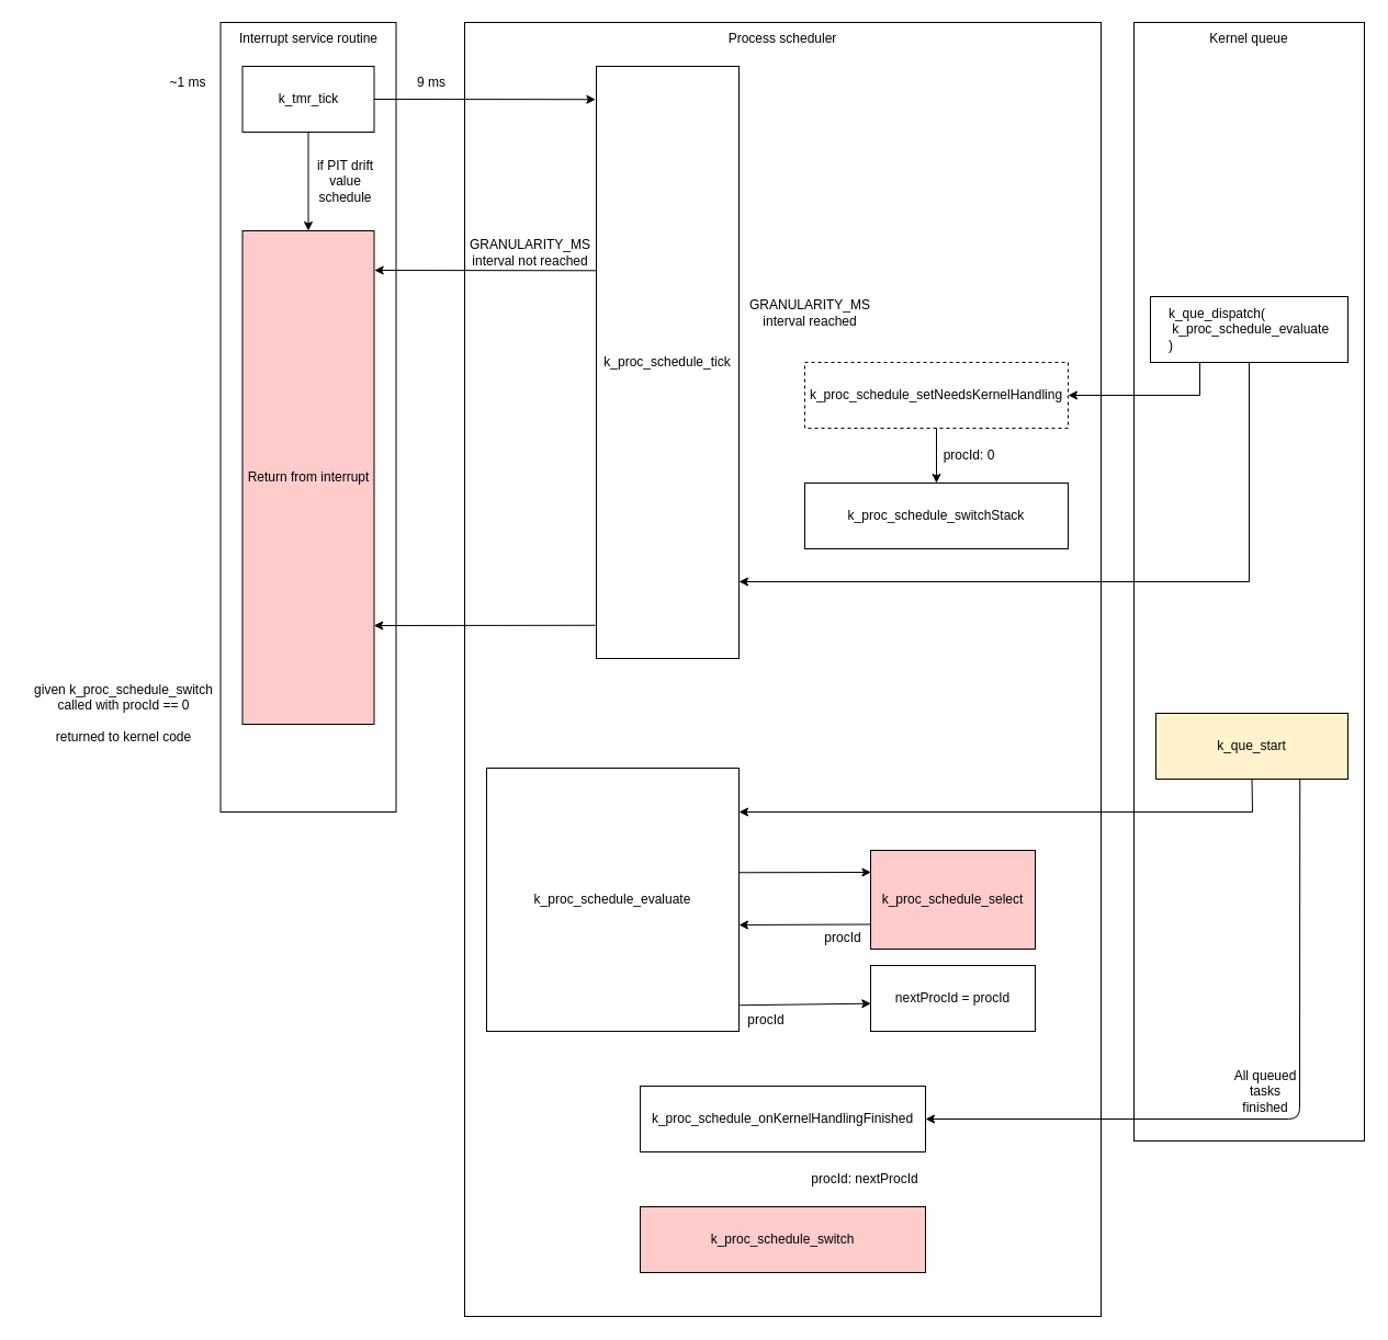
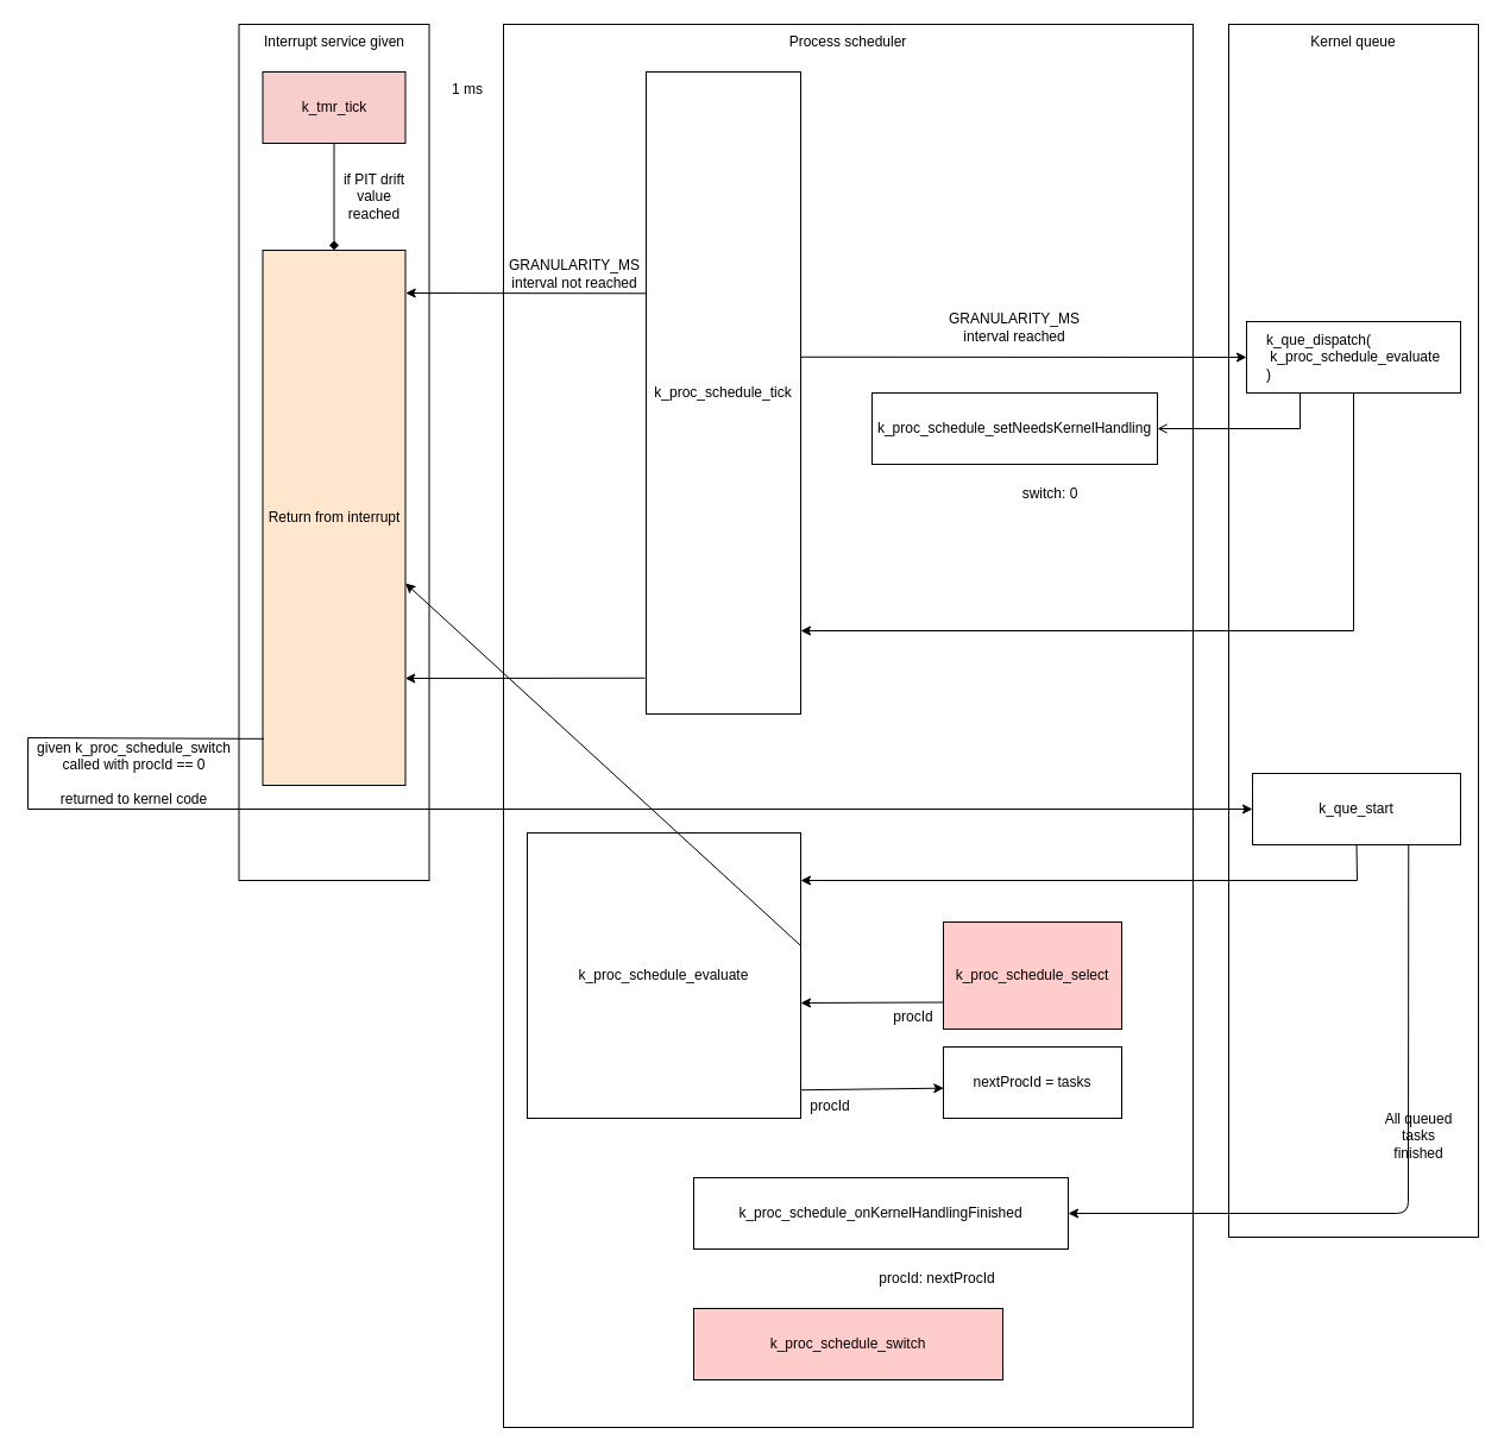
- <mxCell id="16" value="Interrupt service routine" style="text;html=1;strokeColor=none;fillColor=none;align=center;verticalAlign=middle;whiteSpace=wrap;rounded=0;" parent="1" vertex="1"><mxGeometry x="210.5" y="20" width="140" height="30" as="geometry" /></mxCell>
+ <mxCell id="16" value="Interrupt service given" style="text;html=1;strokeColor=none;fillColor=none;align=center;verticalAlign=middle;whiteSpace=wrap;rounded=0;" parent="1" vertex="1"><mxGeometry x="210.5" y="20" width="140" height="30" as="geometry" /></mxCell>
- <mxCell id="5" value="~1 ms" style="text;html=1;strokeColor=none;fillColor=none;align=center;verticalAlign=middle;whiteSpace=wrap;rounded=0;" parent="1" vertex="1"><mxGeometry x="140.5" y="60" width="60" height="30" as="geometry" /></mxCell>
- <mxCell id="11" value="9 ms" style="text;html=1;strokeColor=none;fillColor=none;align=center;verticalAlign=middle;whiteSpace=wrap;rounded=0;" parent="1" vertex="1"><mxGeometry x="363" y="60" width="60" height="30" as="geometry" /></mxCell>
+ <mxCell id="11" value="1 ms" style="text;html=1;strokeColor=none;fillColor=none;align=center;verticalAlign=middle;whiteSpace=wrap;rounded=0;" parent="1" vertex="1"><mxGeometry x="363" y="60" width="60" height="30" as="geometry" /></mxCell>
- <mxCell id="7" value="k_tmr_tick" style="rounded=0;whiteSpace=wrap;html=1;" parent="1" vertex="1"><mxGeometry x="220.5" y="60" width="120" height="60" as="geometry" /></mxCell>
+ <mxCell id="7" value="k_tmr_tick" style="rounded=0;whiteSpace=wrap;html=1;fillColor=#f8cecc;" parent="1" vertex="1"><mxGeometry x="220.5" y="60" width="120" height="60" as="geometry" /></mxCell>
- <mxCell id="8" value="" style="endArrow=classic;html=1;rounded=0;exitX=1;exitY=0.5;exitDx=0;exitDy=0;entryX=-0.005;entryY=0.056;entryDx=0;entryDy=0;entryPerimeter=0;" parent="1" source="7" target="9" edge="1"><mxGeometry width="50" height="50" relative="1" as="geometry"><mxPoint x="443" y="260" as="sourcePoint" /><mxPoint x="533" y="90" as="targetPoint" /></mxGeometry></mxCell>
- <mxCell id="18" value="if PIT drift value schedule" style="text;html=1;strokeColor=none;fillColor=none;align=center;verticalAlign=middle;whiteSpace=wrap;rounded=0;" parent="1" vertex="1"><mxGeometry x="278" y="140" width="72.5" height="50" as="geometry" /></mxCell>
+ <mxCell id="18" value="if PIT drift value reached" style="text;html=1;strokeColor=none;fillColor=none;align=center;verticalAlign=middle;whiteSpace=wrap;rounded=0;" parent="1" vertex="1"><mxGeometry x="278" y="140" width="72.5" height="50" as="geometry" /></mxCell>
- <mxCell id="6" value="" style="edgeStyle=orthogonalEdgeStyle;rounded=0;orthogonalLoop=1;jettySize=auto;html=1;" parent="1" source="7" target="17" edge="1"><mxGeometry relative="1" as="geometry" /></mxCell>
+ <mxCell id="6" value="" style="edgeStyle=orthogonalEdgeStyle;rounded=0;orthogonalLoop=1;jettySize=auto;html=1;endArrow=diamond;" parent="1" source="7" target="17" edge="1"><mxGeometry relative="1" as="geometry" /></mxCell>
- <mxCell id="13" value="GRANULARITY_MS interval reached" style="text;html=1;strokeColor=none;fillColor=none;align=center;verticalAlign=middle;whiteSpace=wrap;rounded=0;" parent="1" vertex="1"><mxGeometry x="673" y="270" width="130" height="30" as="geometry" /></mxCell>
+ <mxCell id="13" value="GRANULARITY_MS interval reached" style="text;html=1;strokeColor=none;fillColor=none;align=center;verticalAlign=middle;whiteSpace=wrap;rounded=0;" parent="1" vertex="1"><mxGeometry x="788" y="260" width="130" height="30" as="geometry" /></mxCell>
+ <mxCell id="12" value="" style="endArrow=classic;html=1;rounded=0;exitX=1;exitY=0.444;exitDx=0;exitDy=0;entryX=0;entryY=0.5;entryDx=0;entryDy=0;exitPerimeter=0;" parent="1" source="9" target="10" edge="1"><mxGeometry width="50" height="50" relative="1" as="geometry"><mxPoint x="763" y="270" as="sourcePoint" /><mxPoint x="663" y="80" as="targetPoint" /></mxGeometry></mxCell>
- <mxCell id="20" value="k_proc_schedule_setNeedsKernelHandling" style="rounded=0;whiteSpace=wrap;html=1;dashed=1;" parent="1" vertex="1"><mxGeometry x="733" y="330" width="240" height="60" as="geometry" /></mxCell>
+ <mxCell id="20" value="k_proc_schedule_setNeedsKernelHandling" style="rounded=0;whiteSpace=wrap;html=1;" parent="1" vertex="1"><mxGeometry x="733" y="330" width="240" height="60" as="geometry" /></mxCell>
- <mxCell id="24" value="" style="endArrow=classic;html=1;rounded=0;exitX=0.25;exitY=1;exitDx=0;exitDy=0;entryX=1;entryY=0.5;entryDx=0;entryDy=0;" parent="1" source="10" target="20" edge="1"><mxGeometry width="50" height="50" relative="1" as="geometry"><mxPoint x="973" y="340" as="sourcePoint" /><mxPoint x="1023" y="290" as="targetPoint" /><Array as="points"><mxPoint x="1093" y="360" /></Array></mxGeometry></mxCell>
+ <mxCell id="24" value="" style="endArrow=open;html=1;rounded=0;exitX=0.25;exitY=1;exitDx=0;exitDy=0;entryX=1;entryY=0.5;entryDx=0;entryDy=0;" parent="1" source="10" target="20" edge="1"><mxGeometry width="50" height="50" relative="1" as="geometry"><mxPoint x="973" y="340" as="sourcePoint" /><mxPoint x="1023" y="290" as="targetPoint" /><Array as="points"><mxPoint x="1093" y="360" /></Array></mxGeometry></mxCell>
- <mxCell id="22" value="" style="endArrow=classic;html=1;rounded=0;exitX=0.5;exitY=1;exitDx=0;exitDy=0;entryX=0.5;entryY=0;entryDx=0;entryDy=0;" parent="1" source="20" target="21" edge="1"><mxGeometry width="50" height="50" relative="1" as="geometry"><mxPoint x="973" y="340" as="sourcePoint" /><mxPoint x="1023" y="290" as="targetPoint" /></mxGeometry></mxCell>
- <mxCell id="23" value="procId: 0" style="text;html=1;strokeColor=none;fillColor=none;align=center;verticalAlign=middle;whiteSpace=wrap;rounded=0;" parent="1" vertex="1"><mxGeometry x="853" y="400" width="60" height="30" as="geometry" /></mxCell>
+ <mxCell id="23" value="switch: 0" style="text;html=1;strokeColor=none;fillColor=none;align=center;verticalAlign=middle;whiteSpace=wrap;rounded=0;" parent="1" vertex="1"><mxGeometry x="853" y="400" width="60" height="30" as="geometry" /></mxCell>
- <mxCell id="17" value="Return from interrupt" style="rounded=0;whiteSpace=wrap;html=1;fillColor=#FFCCCC;" parent="1" vertex="1"><mxGeometry x="220.5" y="210" width="120" height="450" as="geometry" /></mxCell>
+ <mxCell id="17" value="Return from interrupt" style="rounded=0;whiteSpace=wrap;html=1;fillColor=#ffe6cc;" parent="1" vertex="1"><mxGeometry x="220.5" y="210" width="120" height="450" as="geometry" /></mxCell>
- <mxCell id="21" value="k_proc_schedule_switchStack" style="rounded=0;whiteSpace=wrap;html=1;" parent="1" vertex="1"><mxGeometry x="733" y="440" width="240" height="60" as="geometry" /></mxCell>
+ <mxCell id="29" value="" style="endArrow=classic;html=1;rounded=0;entryX=0;entryY=0.5;entryDx=0;entryDy=0;exitX=0.007;exitY=0.913;exitDx=0;exitDy=0;exitPerimeter=0;" parent="1" source="17" target="28" edge="1"><mxGeometry width="50" height="50" relative="1" as="geometry"><mxPoint x="883" y="630" as="sourcePoint" /><mxPoint x="933" y="580" as="targetPoint" /><Array as="points"><mxPoint x="23" y="620" /><mxPoint x="23" y="680" /></Array></mxGeometry></mxCell>
- <mxCell id="28" value="&lt;div style=&quot;text-align: left;&quot;&gt;k_que_start&lt;/div&gt;" style="rounded=0;whiteSpace=wrap;html=1;fillColor=#fff2cc;" parent="1" vertex="1"><mxGeometry x="1053" y="650" width="175" height="60" as="geometry" /></mxCell>
+ <mxCell id="28" value="&lt;div style=&quot;text-align: left;&quot;&gt;k_que_start&lt;/div&gt;" style="rounded=0;whiteSpace=wrap;html=1;" parent="1" vertex="1"><mxGeometry x="1053" y="650" width="175" height="60" as="geometry" /></mxCell>
- <mxCell id="34" value="" style="endArrow=classic;html=1;rounded=0;entryX=0.003;entryY=0.222;entryDx=0;entryDy=0;exitX=1.002;exitY=0.397;exitDx=0;exitDy=0;exitPerimeter=0;entryPerimeter=0;" parent="1" source="31" target="33" edge="1"><mxGeometry width="50" height="50" relative="1" as="geometry"><mxPoint x="473" y="750" as="sourcePoint" /><mxPoint x="523" y="700" as="targetPoint" /></mxGeometry></mxCell>
+ <mxCell id="34" value="" style="endArrow=classic;html=1;rounded=0;exitX=1.002;exitY=0.397;exitDx=0;exitDy=0;exitPerimeter=0;" parent="1" source="31" target="17" edge="1"><mxGeometry width="50" height="50" relative="1" as="geometry"><mxPoint x="473" y="750" as="sourcePoint" /><mxPoint x="523" y="700" as="targetPoint" /></mxGeometry></mxCell>
- <mxCell id="36" value="nextProcId = procId" style="rounded=0;whiteSpace=wrap;html=1;" parent="1" vertex="1"><mxGeometry x="793" y="880" width="150" height="60" as="geometry" /></mxCell>
+ <mxCell id="36" value="nextProcId = tasks" style="rounded=0;whiteSpace=wrap;html=1;" parent="1" vertex="1"><mxGeometry x="793" y="880" width="150" height="60" as="geometry" /></mxCell>
- <mxCell id="42" value="All queued tasks finished" style="text;html=1;strokeColor=none;fillColor=none;align=center;verticalAlign=middle;whiteSpace=wrap;rounded=0;" parent="1" vertex="1"><mxGeometry x="1123" y="980" width="60" height="30" as="geometry" /></mxCell>
+ <mxCell id="42" value="All queued tasks finished" style="text;html=1;strokeColor=none;fillColor=none;align=center;verticalAlign=middle;whiteSpace=wrap;rounded=0;" parent="1" vertex="1"><mxGeometry x="1163" y="940" width="60" height="30" as="geometry" /></mxCell>
- <mxCell id="40" value="k_proc_schedule_onKernelHandlingFinished" style="rounded=0;whiteSpace=wrap;html=1;" parent="1" vertex="1"><mxGeometry x="583" y="990" width="260" height="60" as="geometry" /></mxCell>
+ <mxCell id="40" value="k_proc_schedule_onKernelHandlingFinished" style="rounded=0;whiteSpace=wrap;html=1;" parent="1" vertex="1"><mxGeometry x="583" y="990" width="315" height="60" as="geometry" /></mxCell>
